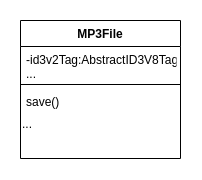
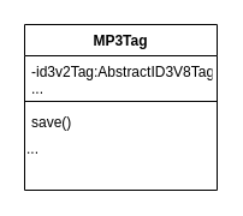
- <mxCell id="2" value="MP3File" style="swimlane;fontStyle=1;align=center;verticalAlign=top;childLayout=stackLayout;horizontal=1;startSize=26;horizontalStack=0;resizeParent=1;resizeLast=0;collapsible=1;marginBottom=0;rounded=0;shadow=0;strokeWidth=1;" vertex="1" parent="1"><mxGeometry y="20" width="160" height="138" as="geometry" x="20"><mxRectangle x="230" y="140" width="160" height="26" as="alternateBounds" /></mxGeometry></mxCell>
+ <mxCell id="2" value="MP3Tag" style="swimlane;fontStyle=1;align=center;verticalAlign=top;childLayout=stackLayout;horizontal=1;startSize=26;horizontalStack=0;resizeParent=1;resizeLast=0;collapsible=1;marginBottom=0;rounded=0;shadow=0;strokeWidth=1;" vertex="1" parent="1"><mxGeometry y="20" width="160" height="138" as="geometry" x="20"><mxRectangle x="230" y="140" width="160" height="26" as="alternateBounds" /></mxGeometry></mxCell>
